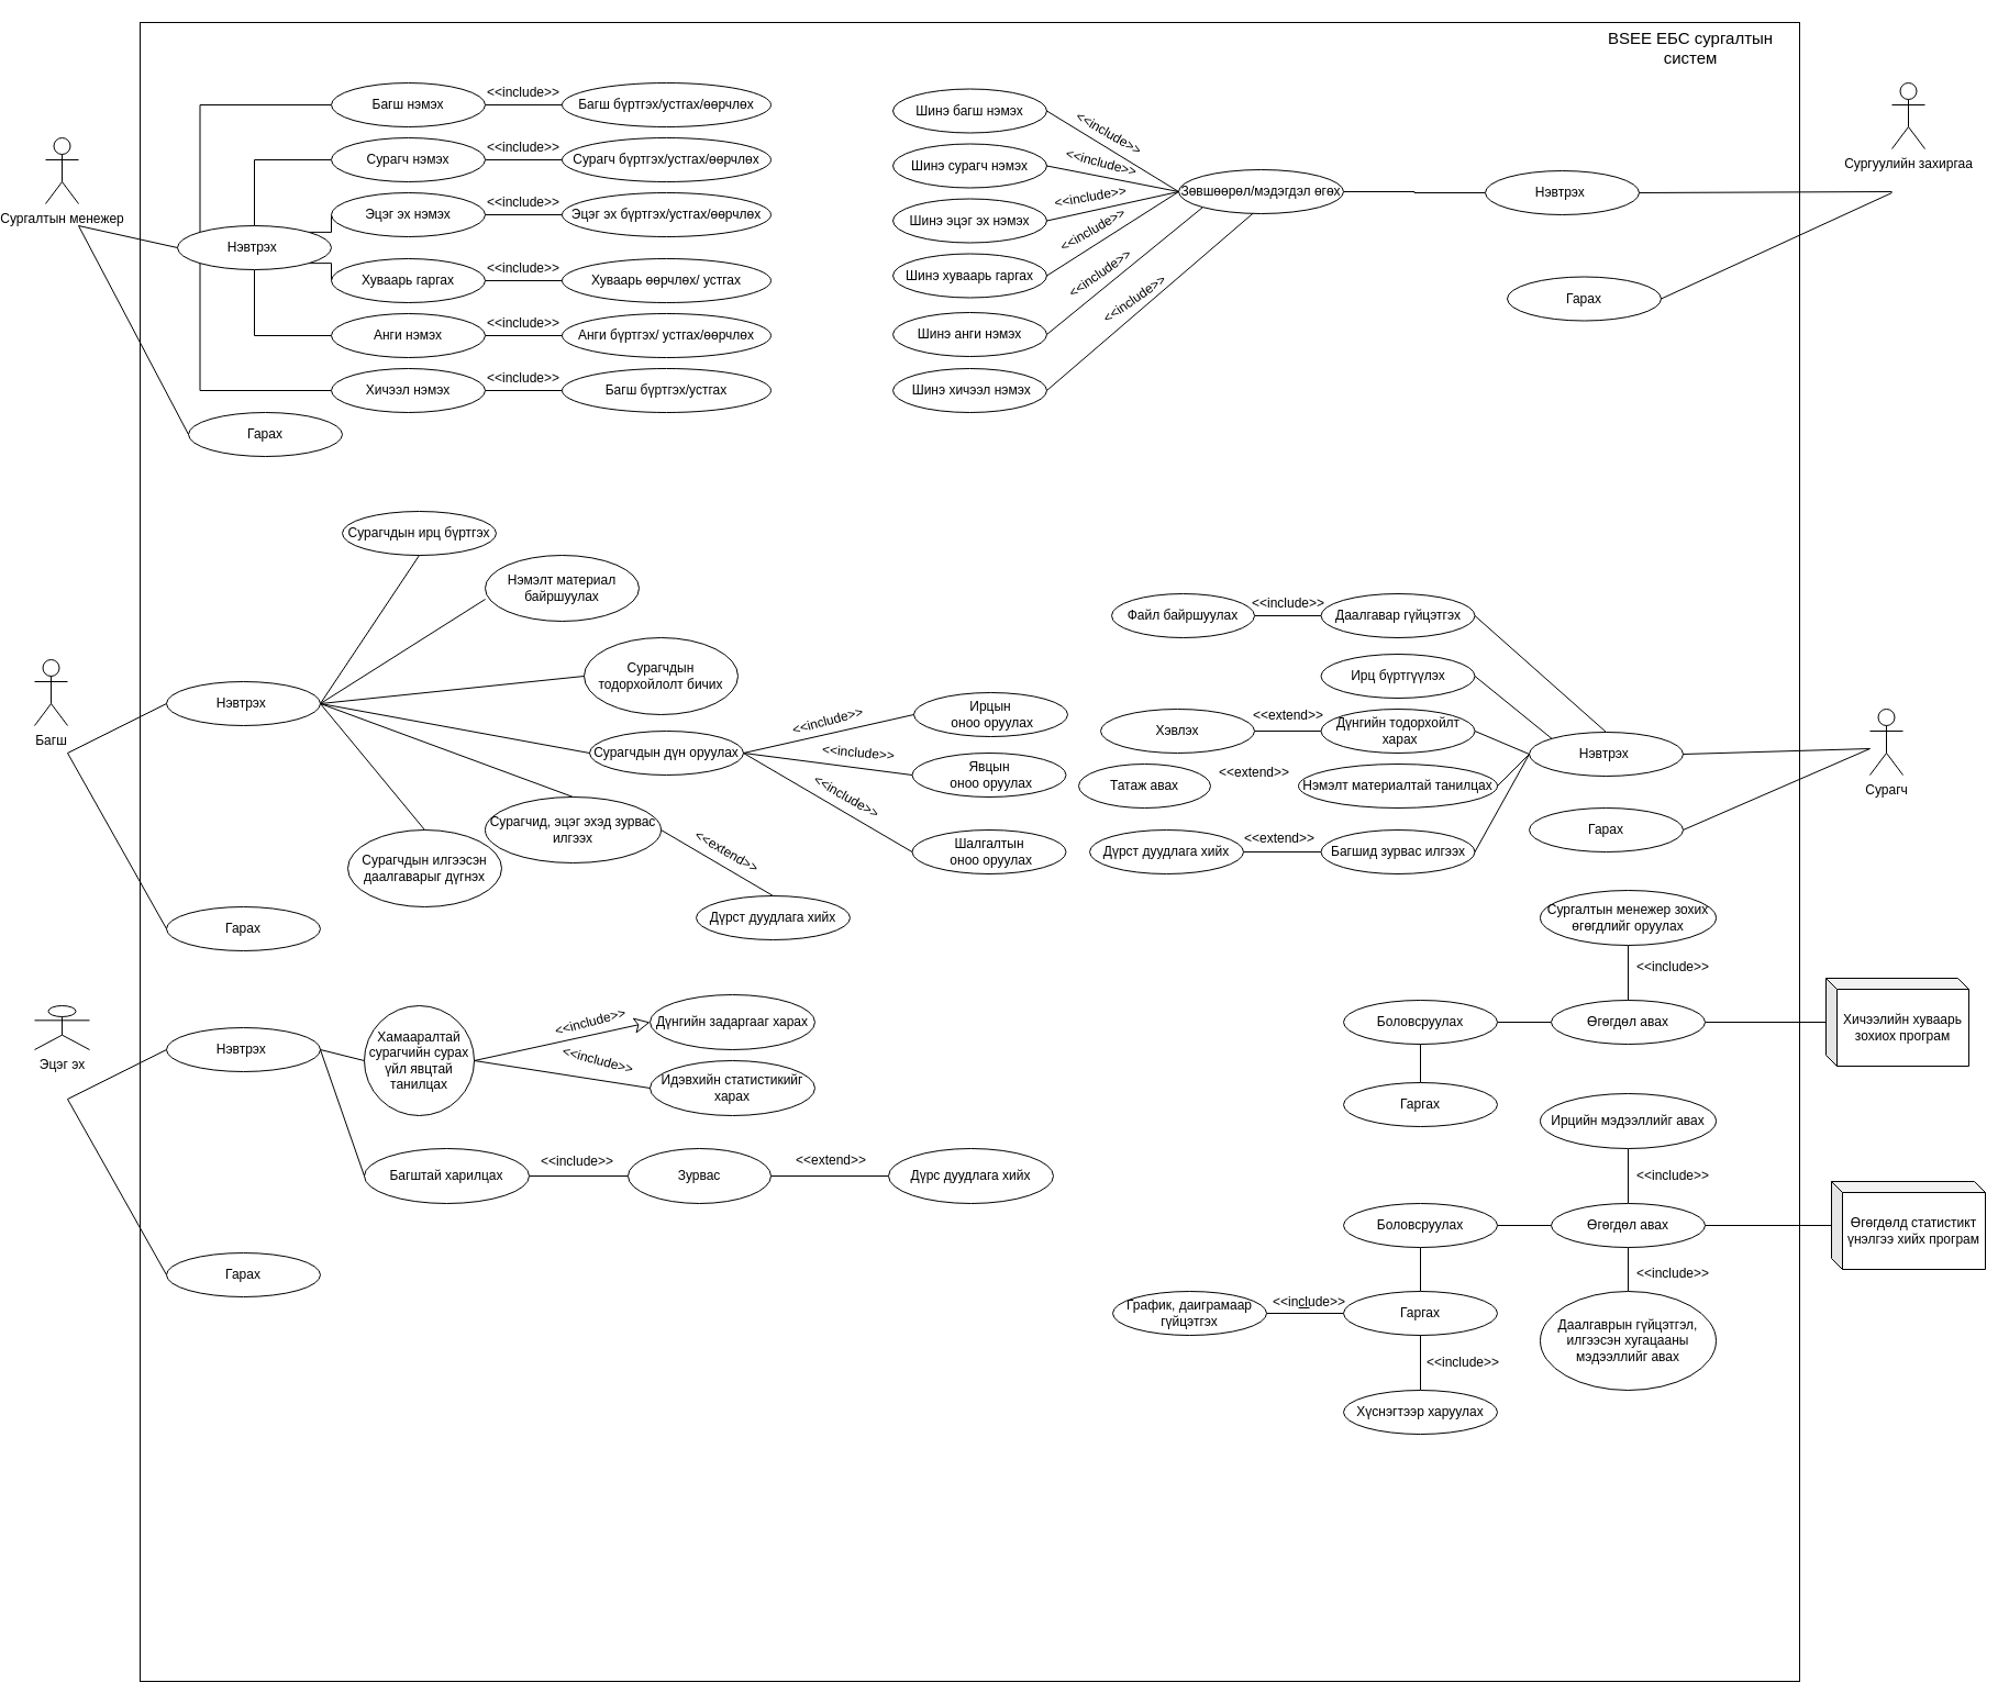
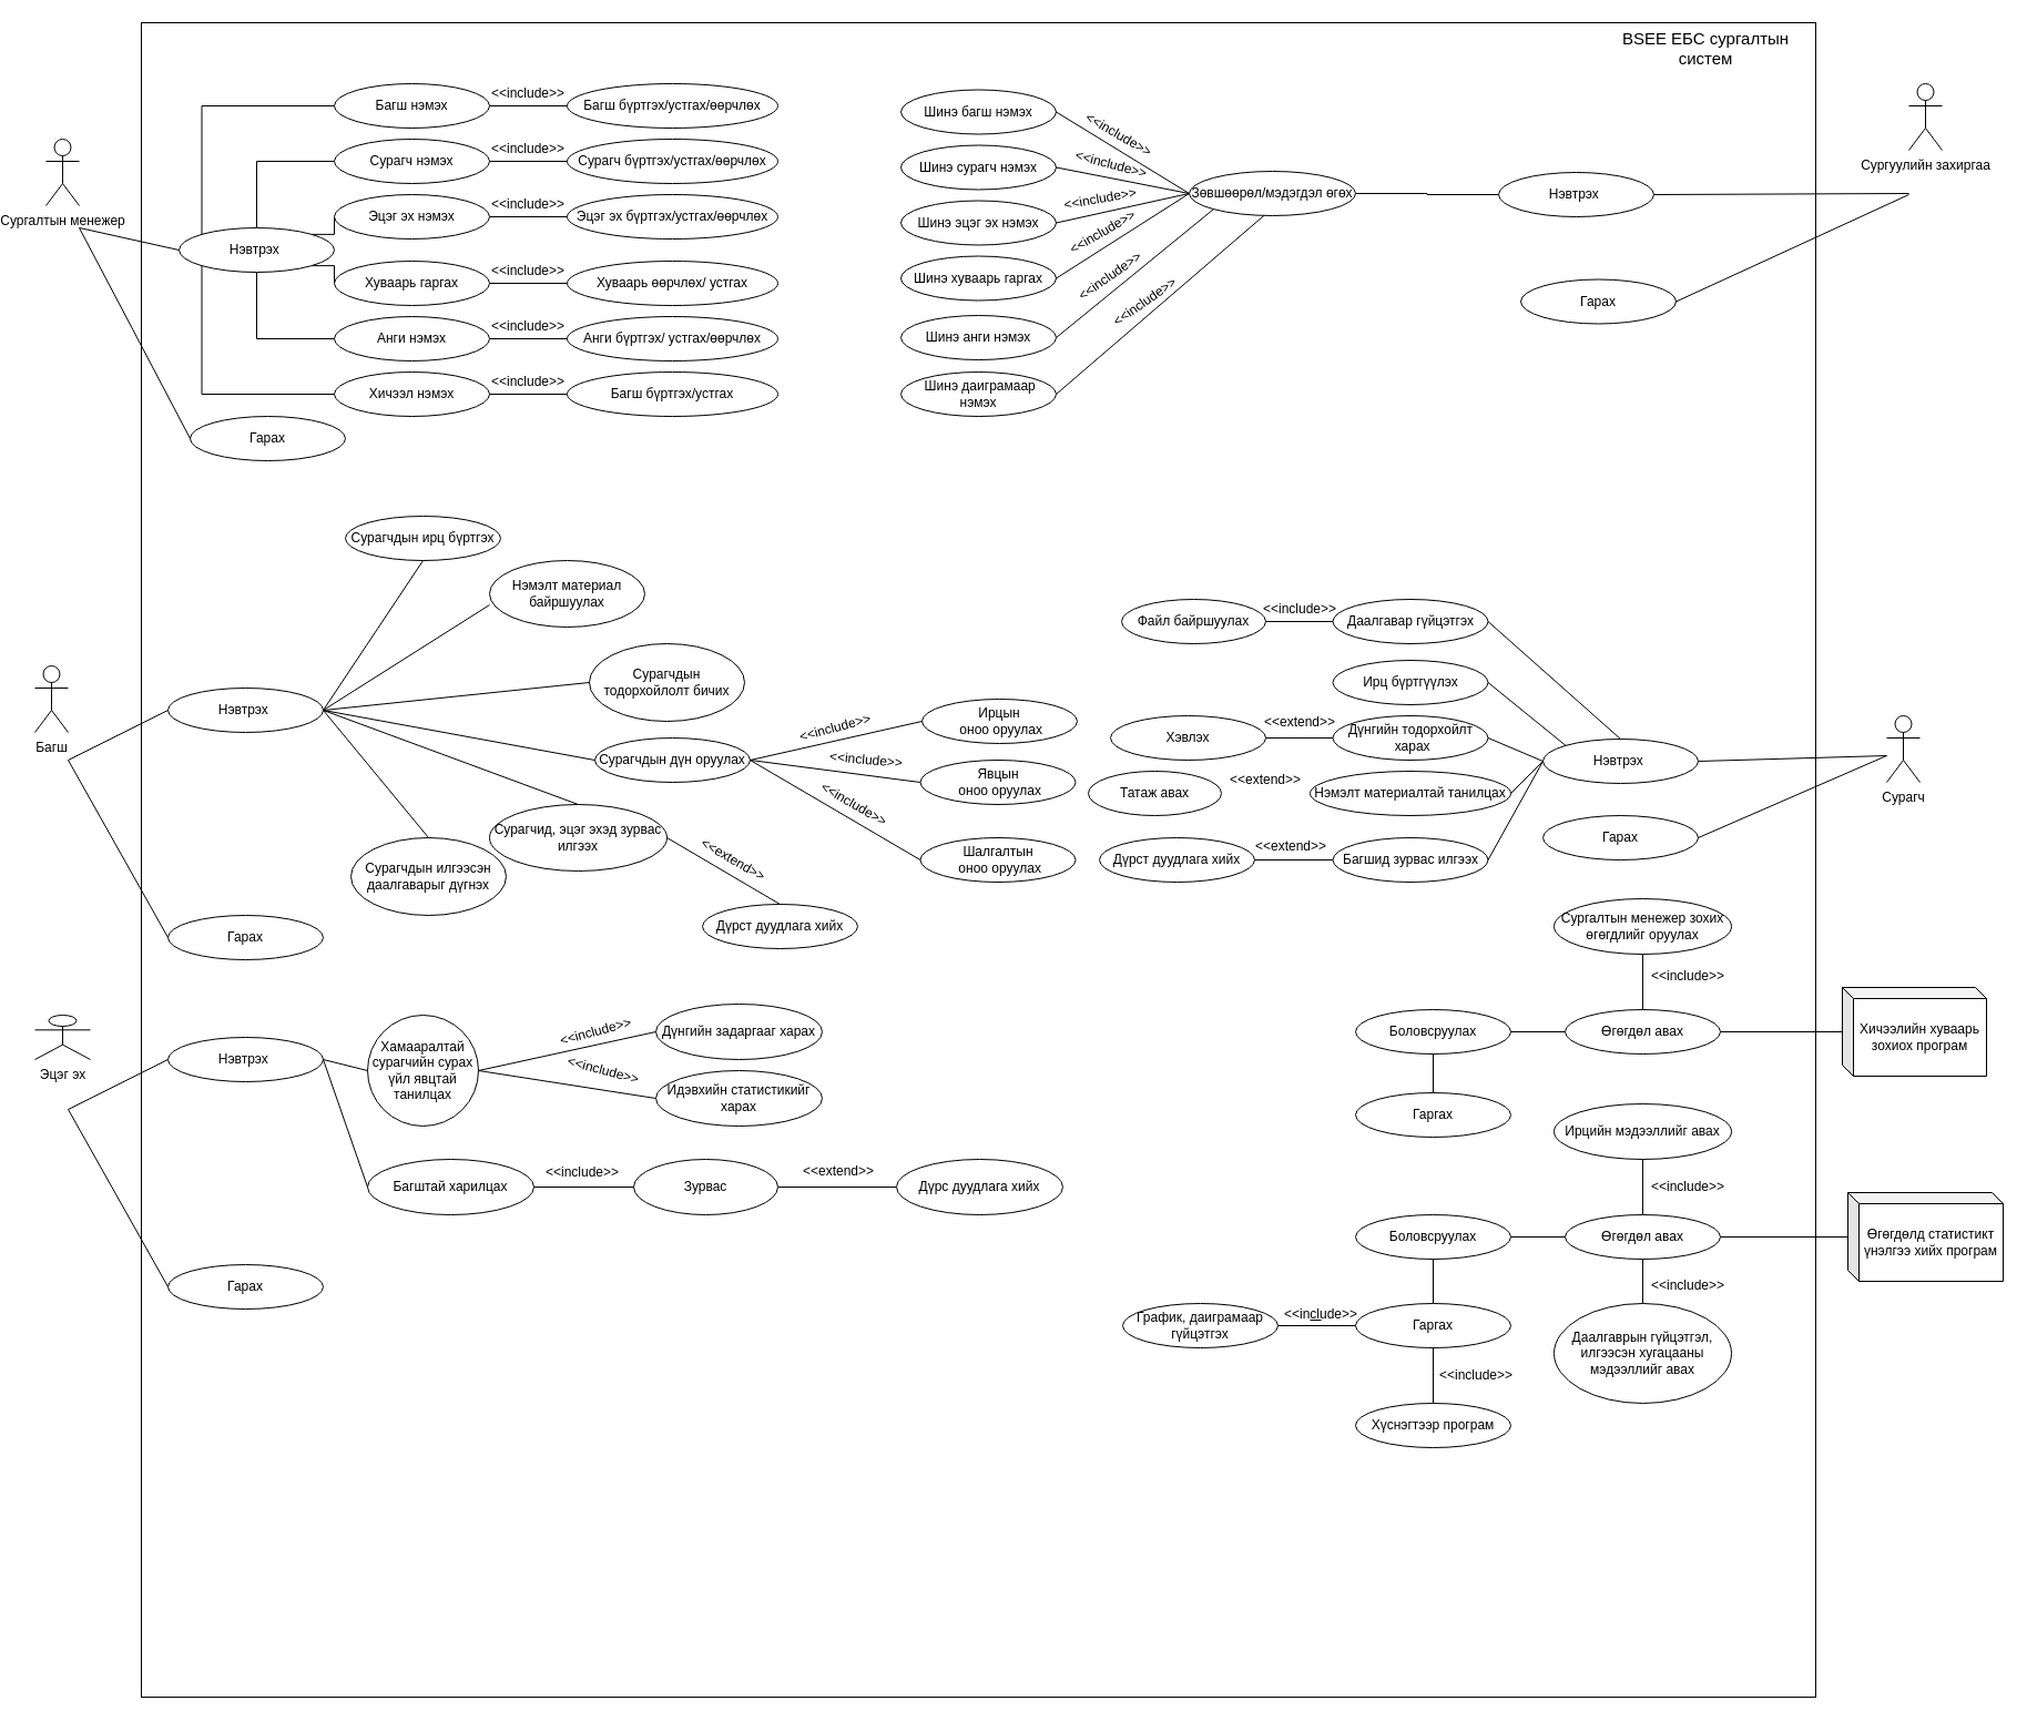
- <mxCell id="53" value="&amp;nbsp;Шинэ хичээл нэмэх" style="ellipse;whiteSpace=wrap;html=1;" vertex="1" parent="1"><mxGeometry x="801" y="335" width="140" height="40" as="geometry" /></mxCell>
+ <mxCell id="53" value="&amp;nbsp;Шинэ даиграмаар нэмэх" style="ellipse;whiteSpace=wrap;html=1;" vertex="1" parent="1"><mxGeometry x="801" y="335" width="140" height="40" as="geometry" /></mxCell>
- <mxCell id="134" value="" style="endArrow=classic;endFill=0;endSize=12;html=1;entryX=0;entryY=0.5;entryDx=0;entryDy=0;exitX=1;exitY=0.5;exitDx=0;exitDy=0;" edge="1" parent="1" source="119" target="125"><mxGeometry width="160" relative="1" as="geometry"><mxPoint x="430" y="895" as="sourcePoint" /><mxPoint x="532" y="955" as="targetPoint" /></mxGeometry></mxCell>
+ <mxCell id="134" value="" style="endArrow=none;endFill=0;endSize=12;html=1;entryX=0;entryY=0.5;entryDx=0;entryDy=0;exitX=1;exitY=0.5;exitDx=0;exitDy=0;" edge="1" parent="1" source="119" target="125"><mxGeometry width="160" relative="1" as="geometry"><mxPoint x="430" y="895" as="sourcePoint" /><mxPoint x="532" y="955" as="targetPoint" /></mxGeometry></mxCell>
- <mxCell id="161" value="Хүснэгтээр харуулах" style="ellipse;whiteSpace=wrap;html=1;" vertex="1" parent="1"><mxGeometry x="1211" y="1265" width="140" height="40" as="geometry" /></mxCell>
+ <mxCell id="161" value="Хүснэгтээр програм" style="ellipse;whiteSpace=wrap;html=1;" vertex="1" parent="1"><mxGeometry x="1211" y="1265" width="140" height="40" as="geometry" /></mxCell>
